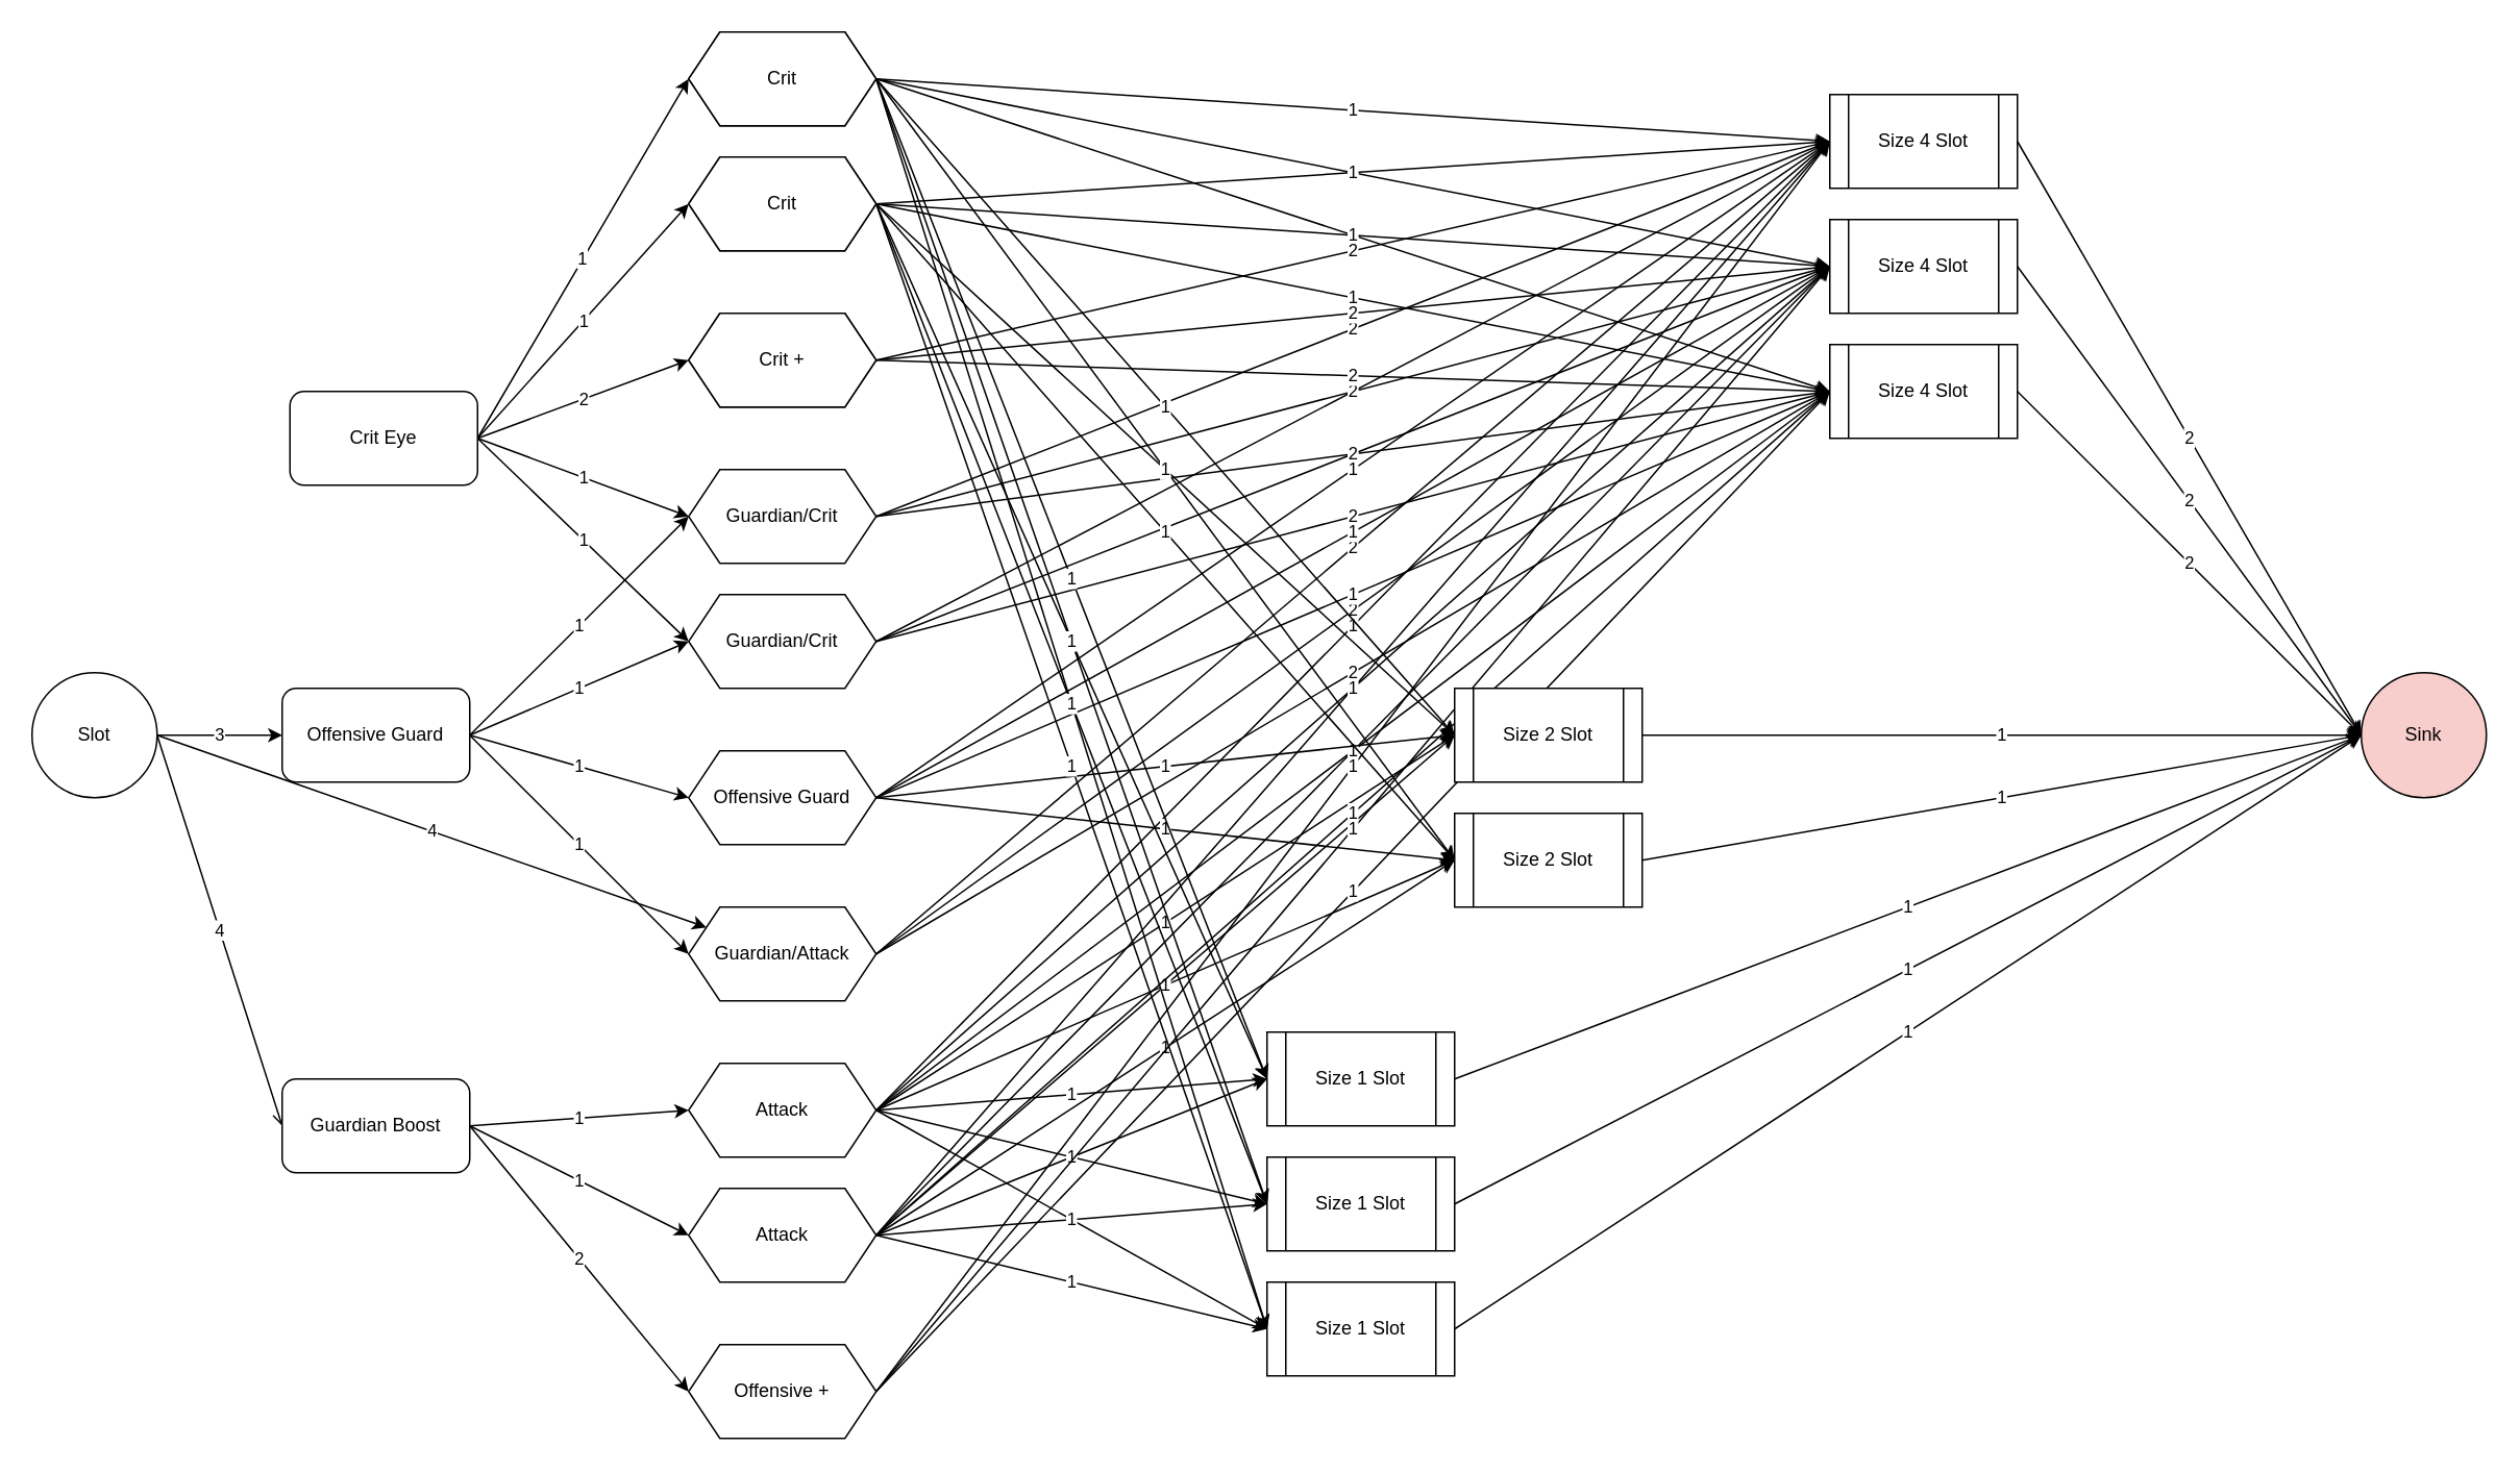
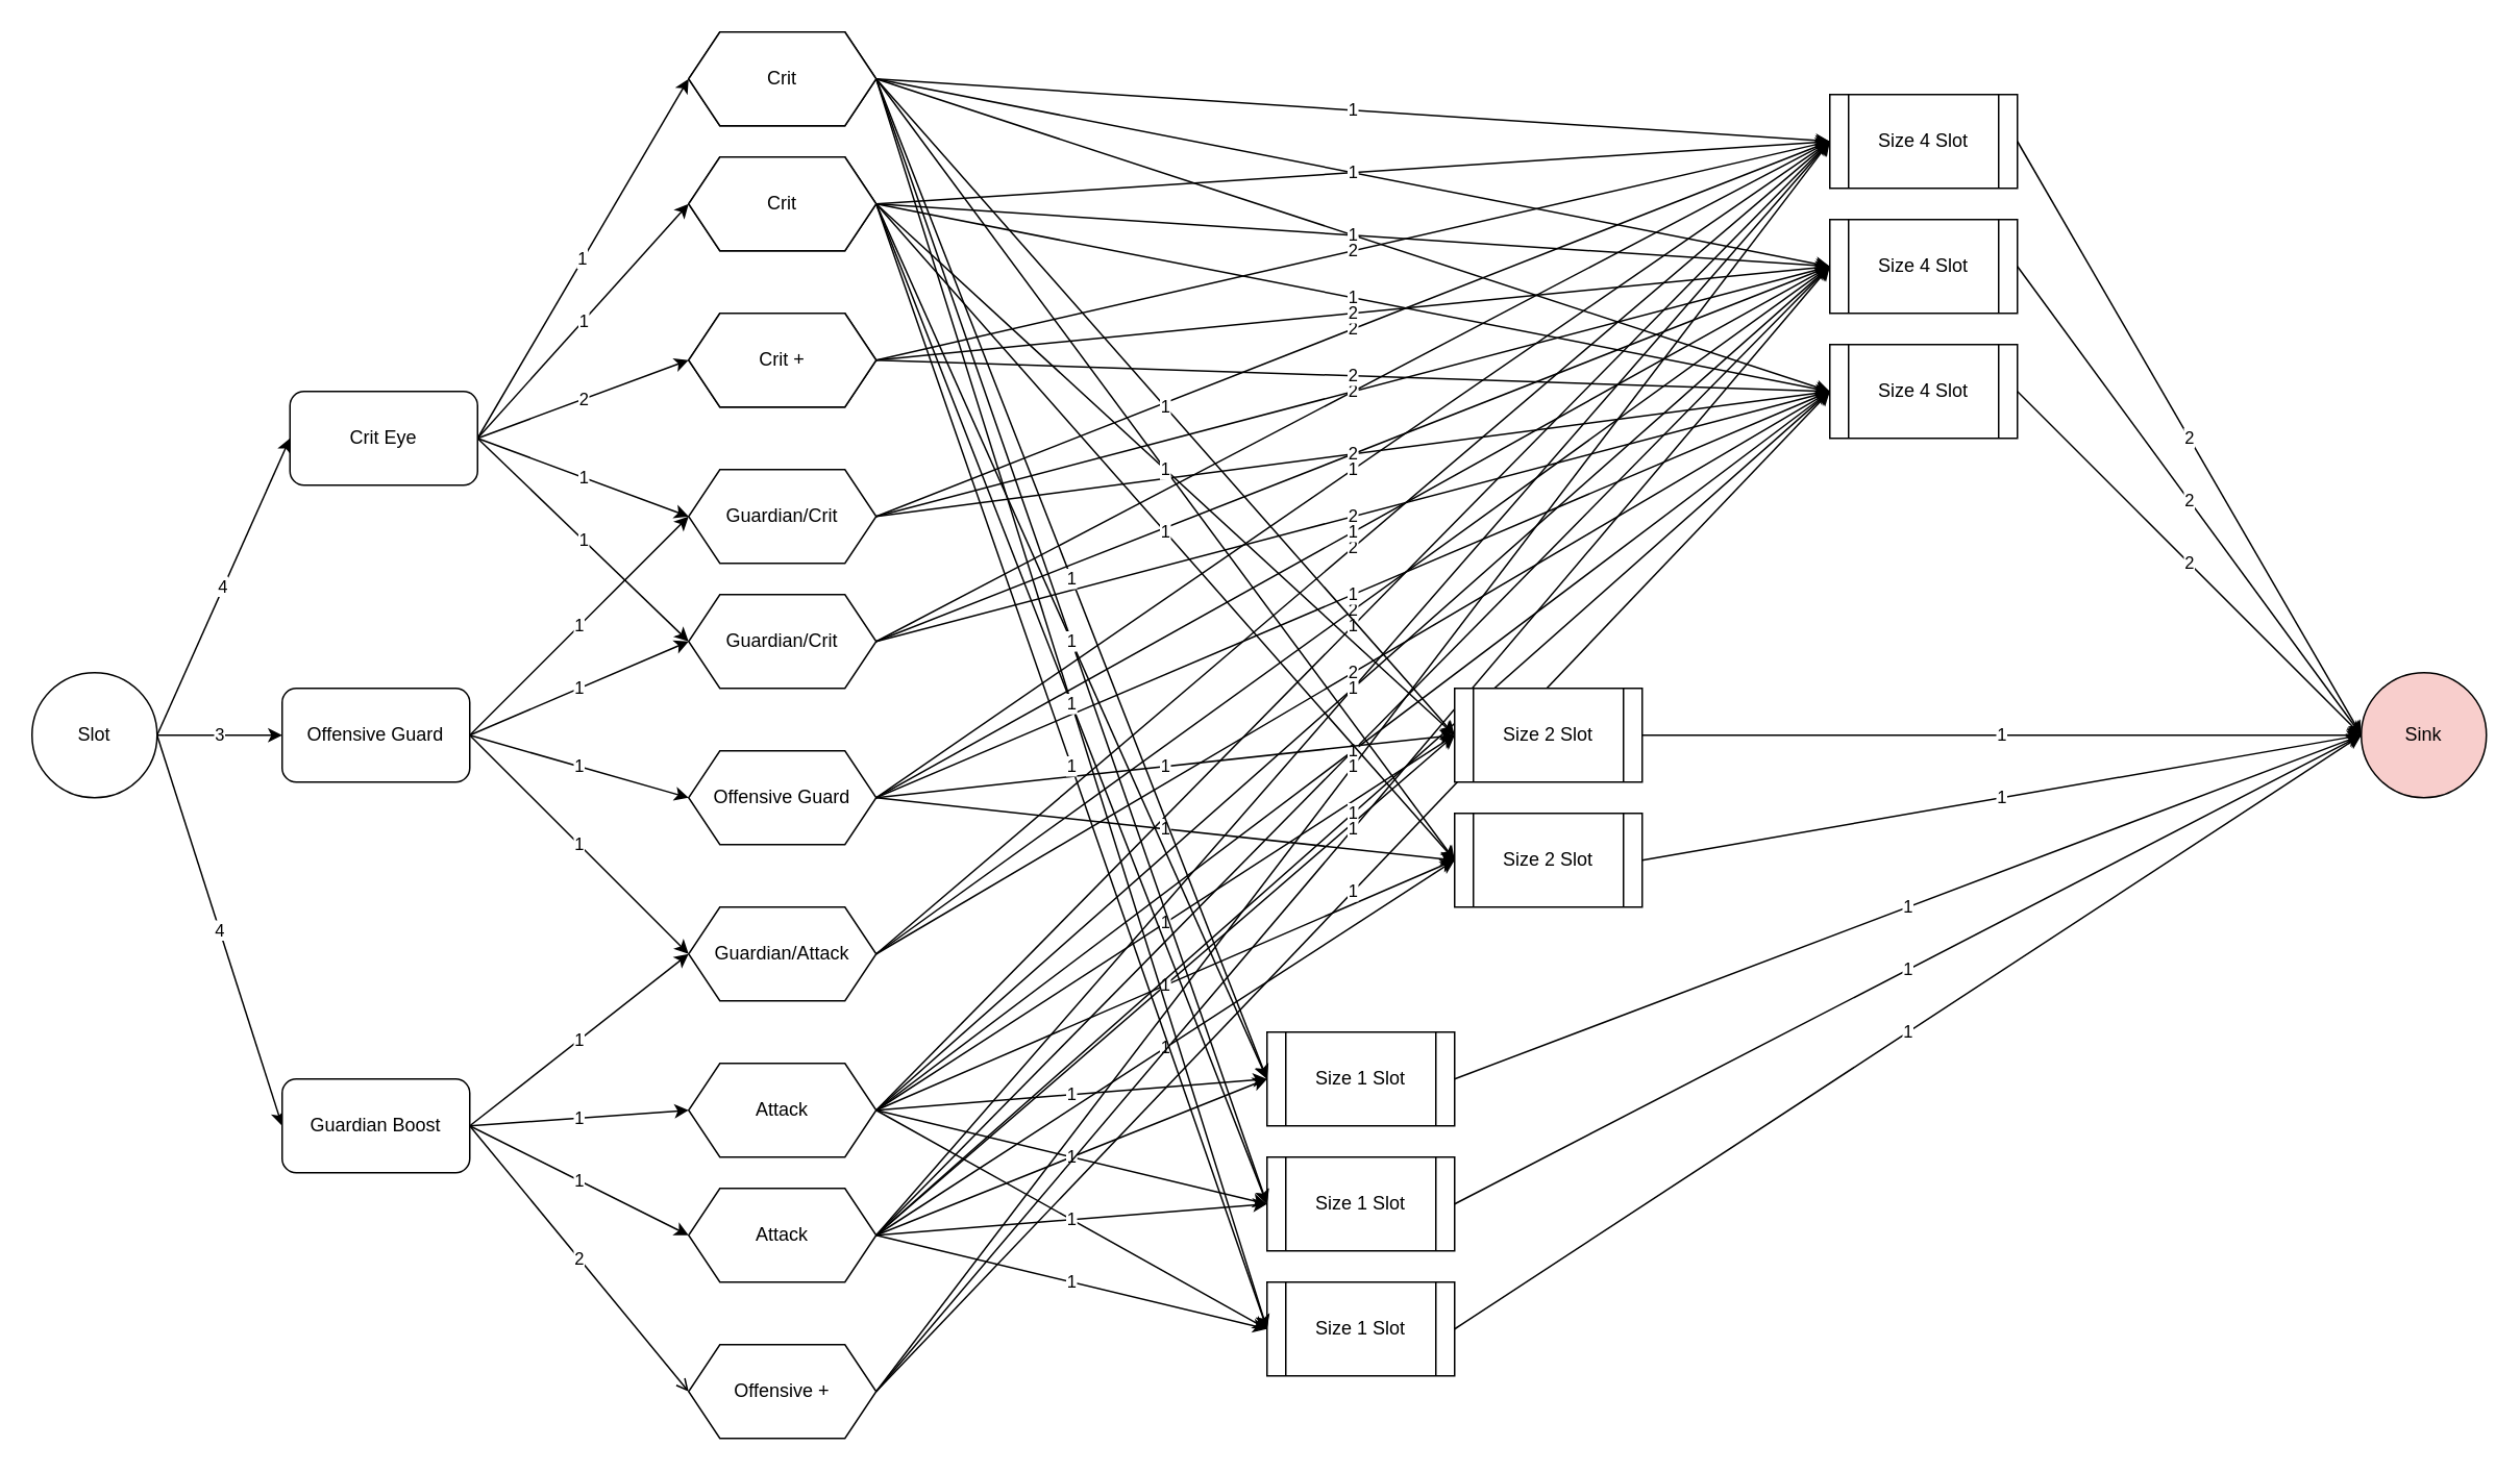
- <mxCell id="2" value="4" style="edgeStyle=none;html=1;exitX=1;exitY=0.5;exitDx=0;exitDy=0;" parent="1" source="5" target="25" edge="1"><mxGeometry relative="1" as="geometry" /></mxCell>
+ <mxCell id="2" value="4" style="edgeStyle=none;html=1;exitX=1;exitY=0.5;exitDx=0;exitDy=0;entryX=0;entryY=0.5;entryDx=0;entryDy=0;" parent="1" source="5" target="16" edge="1"><mxGeometry relative="1" as="geometry" /></mxCell>
+ <mxCell id="6" value="1" style="edgeStyle=none;html=1;exitX=1;exitY=0.5;exitDx=0;exitDy=0;entryX=0;entryY=0.5;entryDx=0;entryDy=0;" parent="1" source="10" target="25" edge="1"><mxGeometry relative="1" as="geometry" /></mxCell>
- <mxCell id="3" value="4" style="edgeStyle=none;html=1;exitX=1;exitY=0.5;exitDx=0;exitDy=0;entryX=0;entryY=0.5;entryDx=0;entryDy=0;endArrow=open;" parent="1" source="5" target="10" edge="1"><mxGeometry relative="1" as="geometry" /></mxCell>
+ <mxCell id="3" value="4" style="edgeStyle=none;html=1;exitX=1;exitY=0.5;exitDx=0;exitDy=0;entryX=0;entryY=0.5;entryDx=0;entryDy=0;" parent="1" source="5" target="10" edge="1"><mxGeometry relative="1" as="geometry" /></mxCell>
- <mxCell id="9" value="2" style="edgeStyle=none;html=1;exitX=1;exitY=0.5;exitDx=0;exitDy=0;entryX=0;entryY=0.5;entryDx=0;entryDy=0;" parent="1" source="10" target="58" edge="1"><mxGeometry relative="1" as="geometry" /></mxCell>
+ <mxCell id="9" value="2" style="edgeStyle=none;html=1;exitX=1;exitY=0.5;exitDx=0;exitDy=0;entryX=0;entryY=0.5;entryDx=0;entryDy=0;endArrow=open;" parent="1" source="10" target="58" edge="1"><mxGeometry relative="1" as="geometry" /></mxCell>
